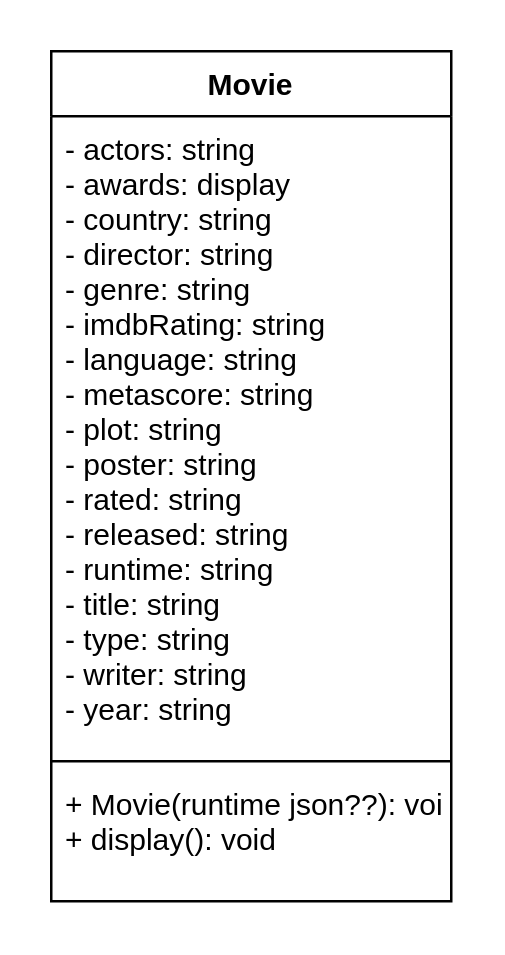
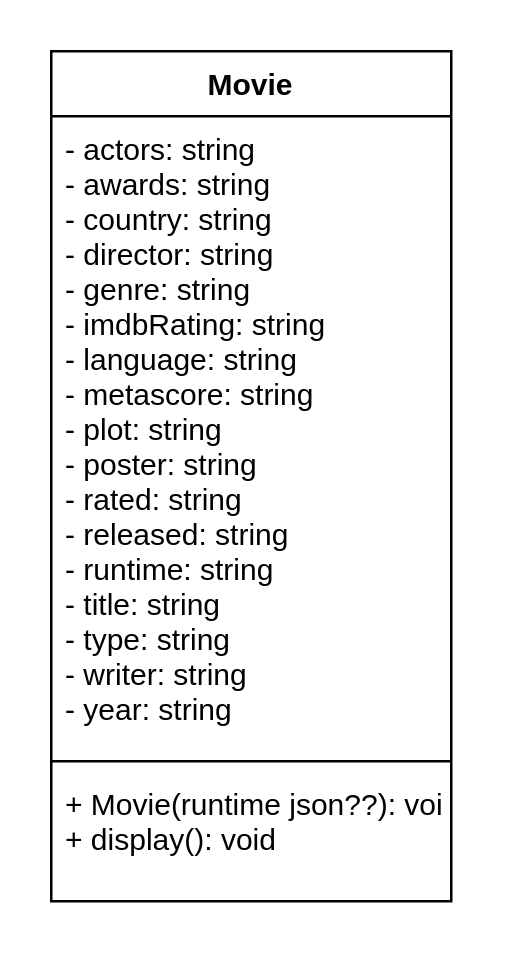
- <mxCell id="3" value="- actors: string&#10;- awards: display&#10;- country: string&#10;- director: string&#10;- genre: string&#10;- imdbRating: string&#10;- language: string&#10;- metascore: string&#10;- plot: string&#10;- poster: string&#10;- rated: string&#10;- released: string&#10;- runtime: string&#10;- title: string&#10;- type: string&#10;- writer: string&#10;- year: string" style="text;strokeColor=none;fillColor=none;align=left;verticalAlign=top;spacingLeft=4;spacingRight=4;overflow=hidden;rotatable=0;points=[[0,0.5],[1,0.5]];portConstraint=eastwest;" parent="2" vertex="1"><mxGeometry y="26" width="160" height="254" as="geometry" /></mxCell>
+ <mxCell id="3" value="- actors: string&#10;- awards: string&#10;- country: string&#10;- director: string&#10;- genre: string&#10;- imdbRating: string&#10;- language: string&#10;- metascore: string&#10;- plot: string&#10;- poster: string&#10;- rated: string&#10;- released: string&#10;- runtime: string&#10;- title: string&#10;- type: string&#10;- writer: string&#10;- year: string" style="text;strokeColor=none;fillColor=none;align=left;verticalAlign=top;spacingLeft=4;spacingRight=4;overflow=hidden;rotatable=0;points=[[0,0.5],[1,0.5]];portConstraint=eastwest;" parent="2" vertex="1"><mxGeometry y="26" width="160" height="254" as="geometry" /></mxCell>
